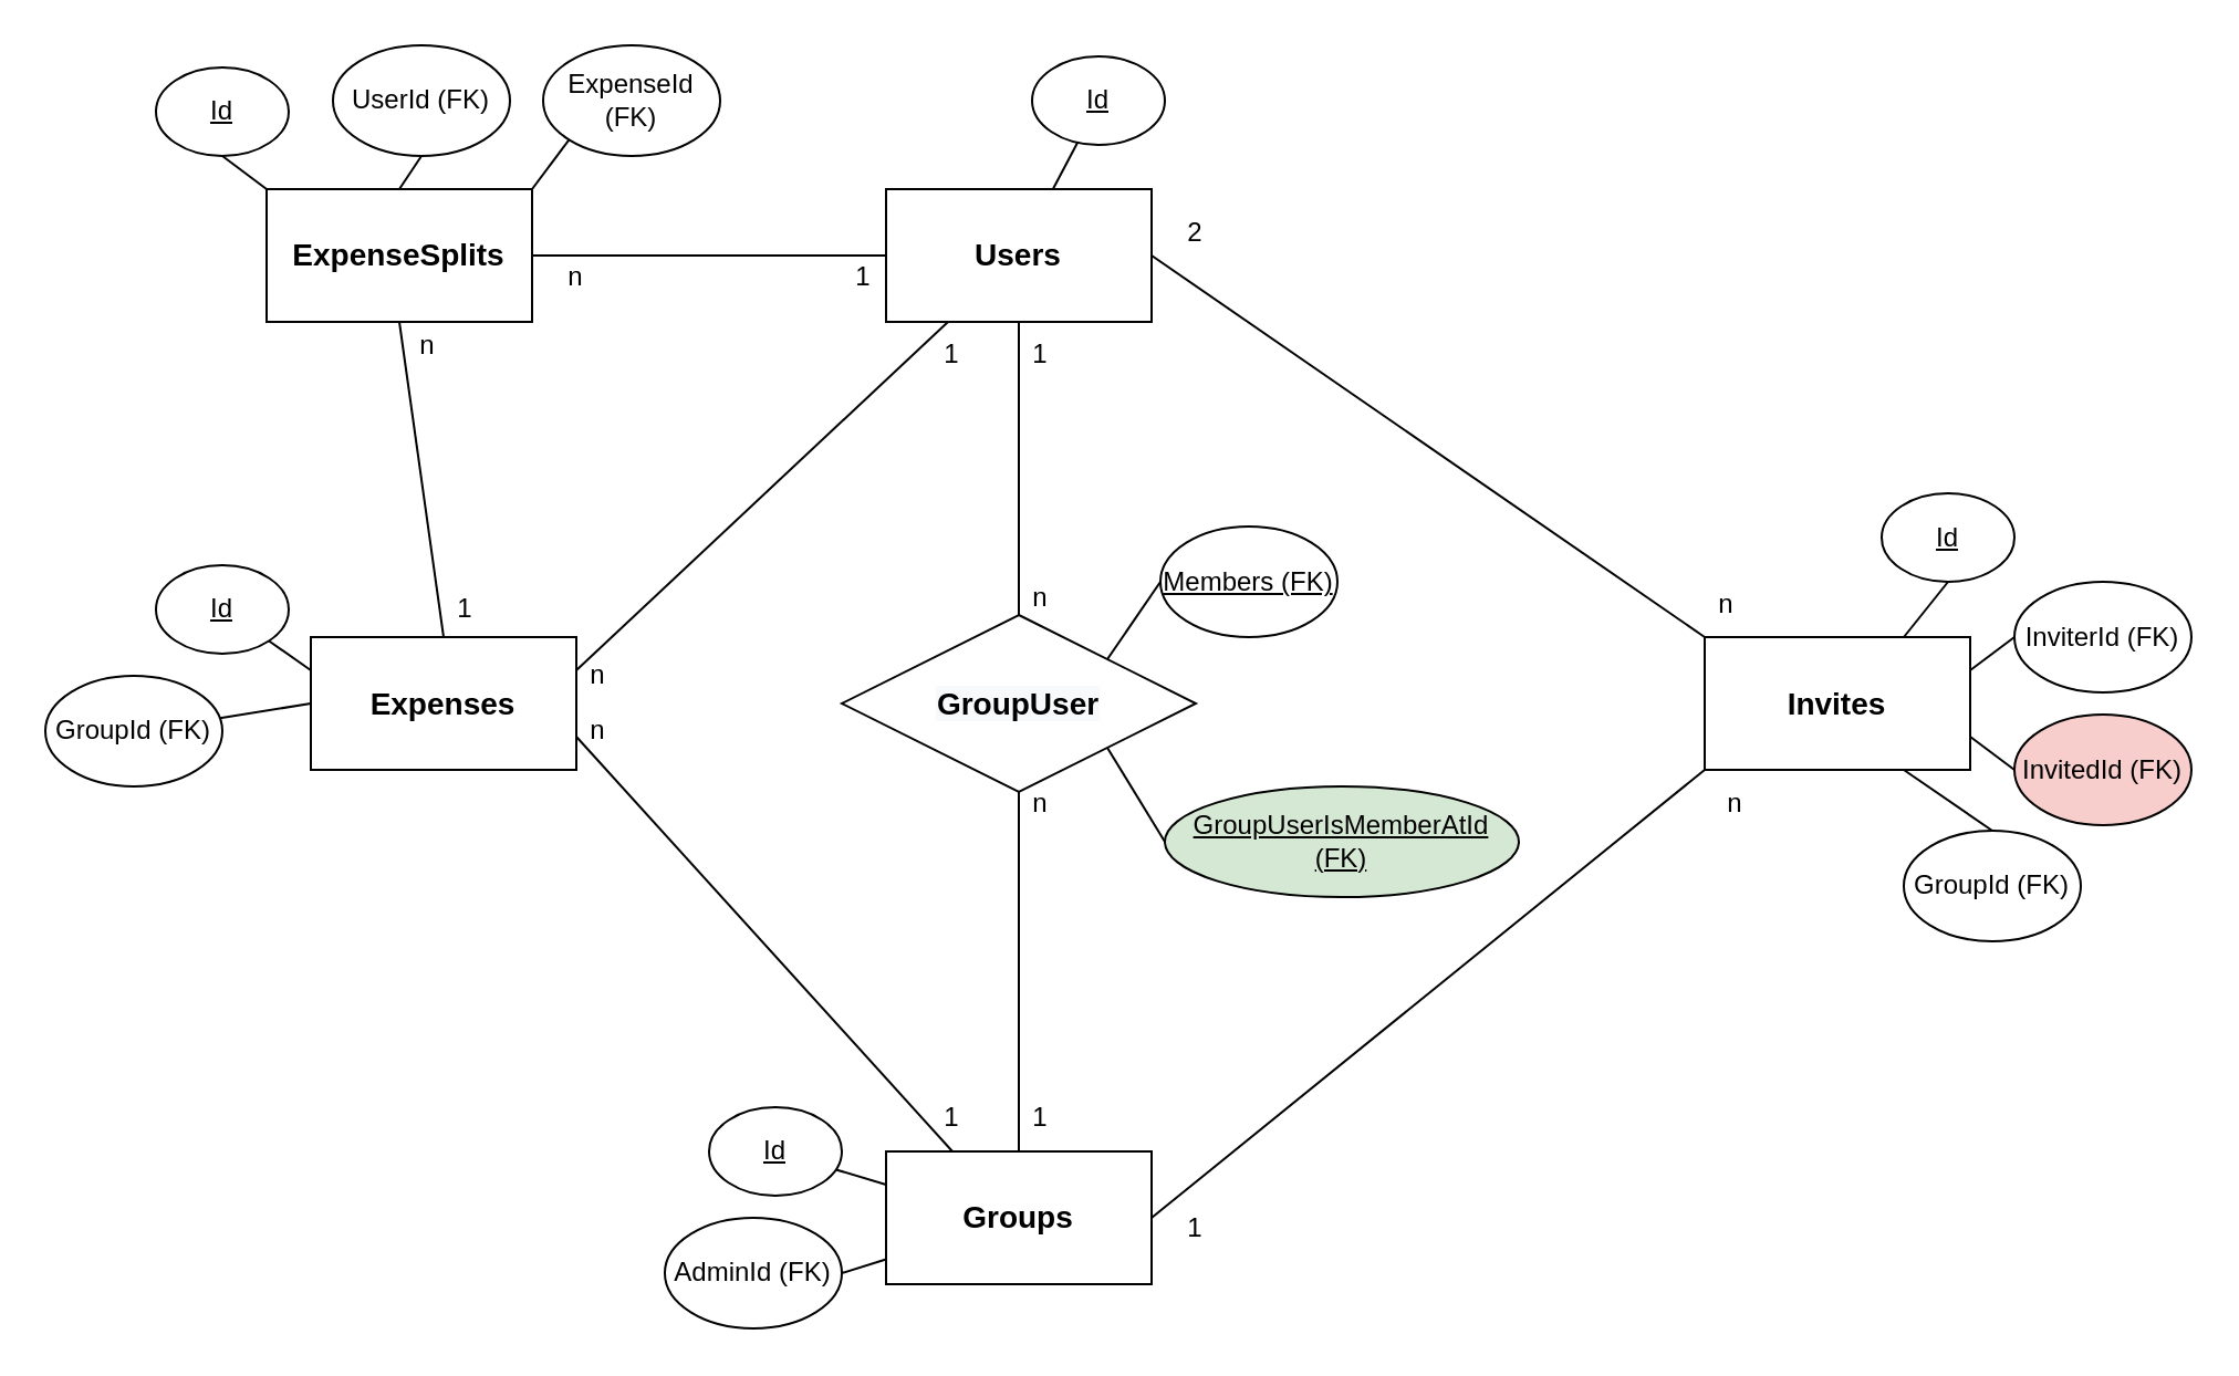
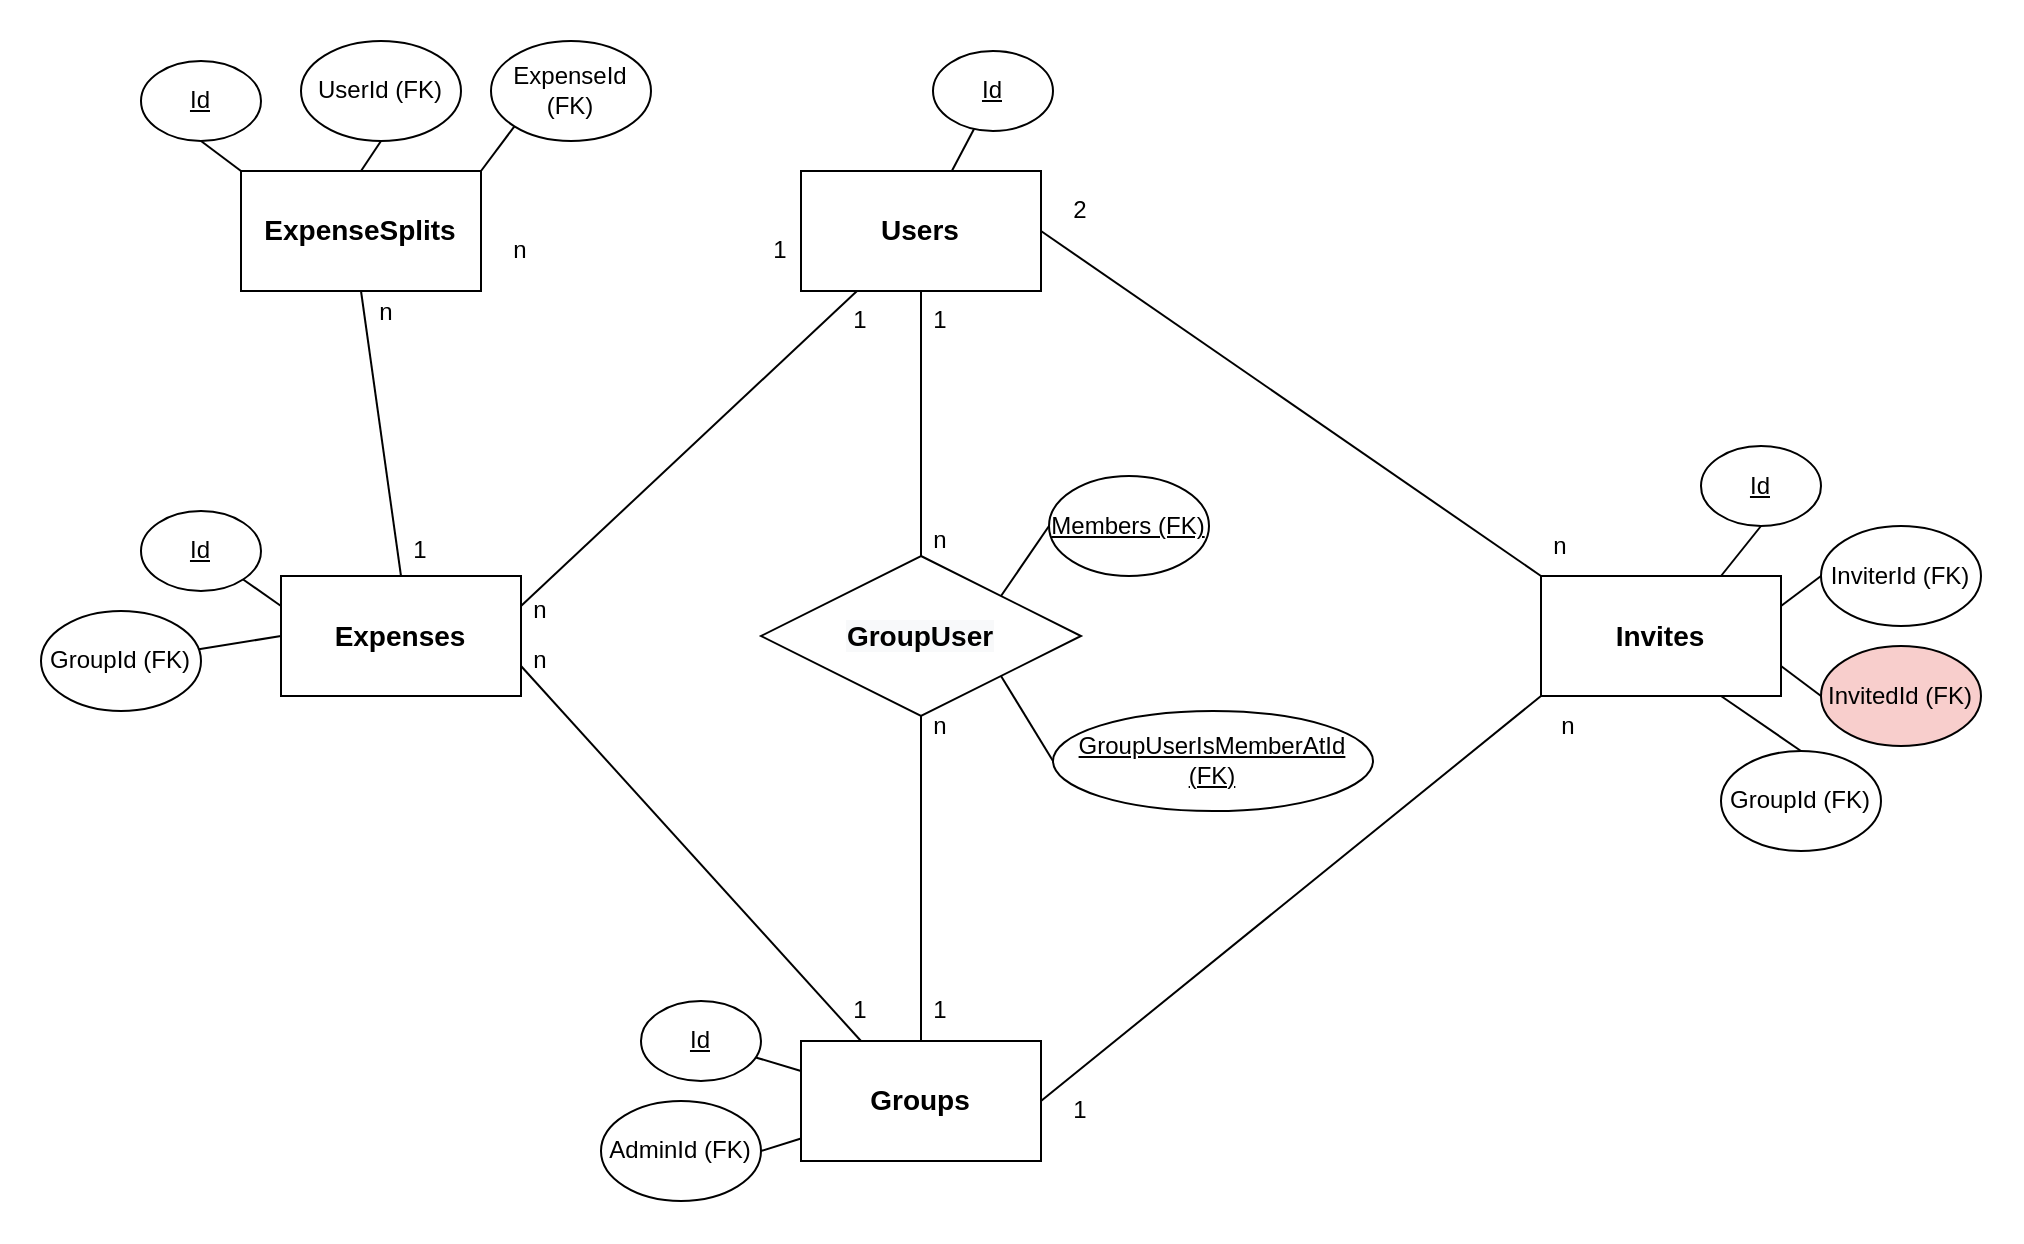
- <mxCell id="11" style="edgeStyle=none;rounded=0;orthogonalLoop=1;jettySize=auto;html=1;exitX=1;exitY=0.5;exitDx=0;exitDy=0;entryX=0;entryY=0.5;entryDx=0;entryDy=0;endArrow=none;endFill=0;" edge="1" parent="1" source="13" target="9"><mxGeometry relative="1" as="geometry" /></mxCell>
- <mxCell id="43" value="&lt;u&gt;GroupUserIsMemberAtId (FK)&lt;/u&gt;" style="ellipse;whiteSpace=wrap;html=1;fillColor=#d5e8d4;" vertex="1" parent="1"><mxGeometry x="526" y="355" width="160" height="50" as="geometry" /></mxCell>
+ <mxCell id="43" value="&lt;u&gt;GroupUserIsMemberAtId (FK)&lt;/u&gt;" style="ellipse;whiteSpace=wrap;html=1;" vertex="1" parent="1"><mxGeometry x="526" y="355" width="160" height="50" as="geometry" /></mxCell>
